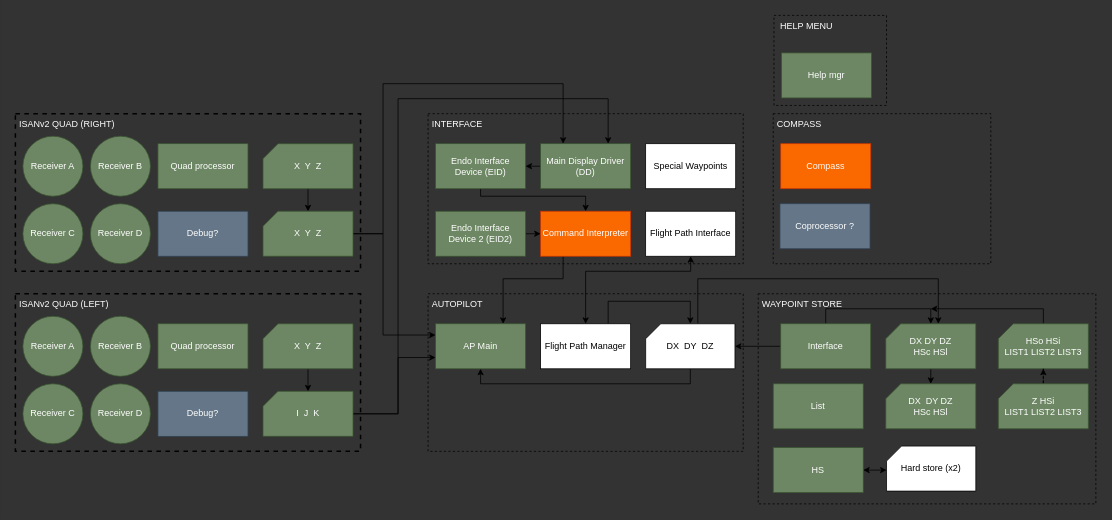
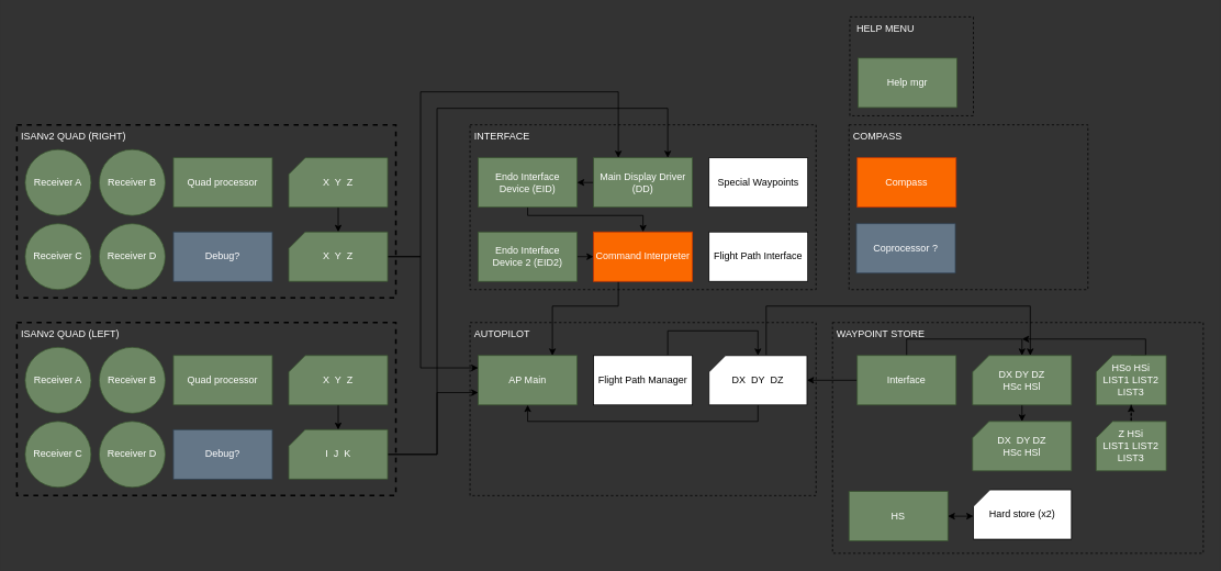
- <mxCell id="37" style="edgeStyle=orthogonalEdgeStyle;rounded=0;orthogonalLoop=1;jettySize=auto;html=1;exitX=0.5;exitY=1;exitDx=0;exitDy=0;entryX=0.5;entryY=0;entryDx=0;entryDy=0;startArrow=classic;startFill=1;" parent="1" source="38" target="43" edge="1"><mxGeometry relative="1" as="geometry"><Array as="points"><mxPoint x="920" y="361" /><mxPoint x="780" y="361" /></Array></mxGeometry></mxCell>
- <mxCell id="62" value="HSo HSi &lt;br&gt;LIST1 LIST2 LIST3" style="shape=card;whiteSpace=wrap;html=1;fillColor=#6d8764;align=center;size=20;strokeColor=#3A5431;fontColor=#ffffff;" vertex="1" parent="1"><mxGeometry x="1330" y="431" width="120" height="60" as="geometry" /></mxCell>
+ <mxCell id="62" value="HSo HSi &lt;br&gt;LIST1 LIST2 LIST3" style="shape=card;whiteSpace=wrap;html=1;fillColor=#6d8764;align=center;size=20;strokeColor=#3A5431;fontColor=#ffffff;" vertex="1" parent="1"><mxGeometry x="1330" y="431" width="85" height="60" as="geometry" /></mxCell>
- <mxCell id="48" value="List" style="rounded=0;whiteSpace=wrap;html=1;align=center;fillColor=#6d8764;strokeColor=#3A5431;fontColor=#ffffff;" parent="1" vertex="1"><mxGeometry x="1030" y="511" width="120" height="60" as="geometry" /></mxCell>
- <mxCell id="64" value="Z HSi&lt;br&gt;LIST1 LIST2 LIST3" style="shape=card;whiteSpace=wrap;html=1;fillColor=#6d8764;align=center;size=20;strokeColor=#3A5431;fontColor=#ffffff;" vertex="1" parent="1"><mxGeometry x="1330" y="511" width="120" height="60" as="geometry" /></mxCell>
+ <mxCell id="64" value="Z HSi&lt;br&gt;LIST1 LIST2 LIST3" style="shape=card;whiteSpace=wrap;html=1;fillColor=#6d8764;align=center;size=20;strokeColor=#3A5431;fontColor=#ffffff;" vertex="1" parent="1"><mxGeometry x="1330" y="511" width="85" height="60" as="geometry" /></mxCell>
